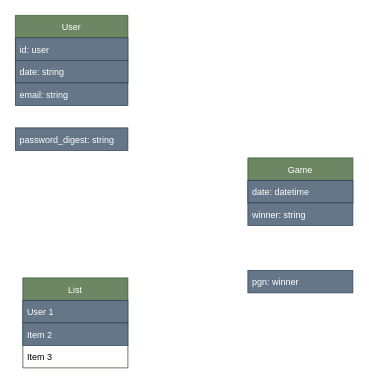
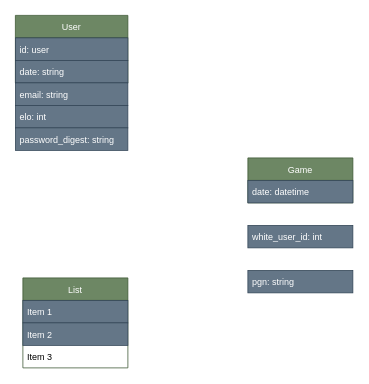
+ <mxCell id="8" value="elo: int" style="text;strokeColor=#314354;fillColor=#647687;align=left;verticalAlign=middle;spacingLeft=4;spacingRight=4;overflow=hidden;points=[[0,0.5],[1,0.5]];portConstraint=eastwest;rotatable=0;fontColor=#ffffff;" parent="2" vertex="1"><mxGeometry y="120" width="150" height="30" as="geometry" /></mxCell>
- <mxCell id="17" value="winner: string" style="text;strokeColor=#314354;fillColor=#647687;align=left;verticalAlign=middle;spacingLeft=4;spacingRight=4;overflow=hidden;points=[[0,0.5],[1,0.5]];portConstraint=eastwest;rotatable=0;fontColor=#ffffff;" parent="12" vertex="1"><mxGeometry y="60" width="140" height="30" as="geometry" /></mxCell>
+ <mxCell id="16" value="white_user_id: int" style="text;strokeColor=#314354;fillColor=#647687;align=left;verticalAlign=middle;spacingLeft=4;spacingRight=4;overflow=hidden;points=[[0,0.5],[1,0.5]];portConstraint=eastwest;rotatable=0;fontColor=#ffffff;" parent="15" vertex="1"><mxGeometry width="140" height="30" as="geometry" /></mxCell>
- <mxCell id="18" value="pgn: winner" style="text;strokeColor=#314354;fillColor=#647687;align=left;verticalAlign=middle;spacingLeft=4;spacingRight=4;overflow=hidden;points=[[0,0.5],[1,0.5]];portConstraint=eastwest;rotatable=0;fontColor=#ffffff;" parent="10" vertex="1"><mxGeometry y="150" width="140" height="30" as="geometry" /></mxCell>
+ <mxCell id="18" value="pgn: string" style="text;strokeColor=#314354;fillColor=#647687;align=left;verticalAlign=middle;spacingLeft=4;spacingRight=4;overflow=hidden;points=[[0,0.5],[1,0.5]];portConstraint=eastwest;rotatable=0;fontColor=#ffffff;" parent="10" vertex="1"><mxGeometry y="150" width="140" height="30" as="geometry" /></mxCell>
- <mxCell id="20" value="User 1" style="text;strokeColor=#314354;fillColor=#647687;align=left;verticalAlign=middle;spacingLeft=4;spacingRight=4;overflow=hidden;points=[[0,0.5],[1,0.5]];portConstraint=eastwest;rotatable=0;fontColor=#ffffff;" vertex="1" parent="19"><mxGeometry y="30" width="140" height="30" as="geometry" /></mxCell>
+ <mxCell id="20" value="Item 1" style="text;strokeColor=#314354;fillColor=#647687;align=left;verticalAlign=middle;spacingLeft=4;spacingRight=4;overflow=hidden;points=[[0,0.5],[1,0.5]];portConstraint=eastwest;rotatable=0;fontColor=#ffffff;" vertex="1" parent="19"><mxGeometry y="30" width="140" height="30" as="geometry" /></mxCell>
